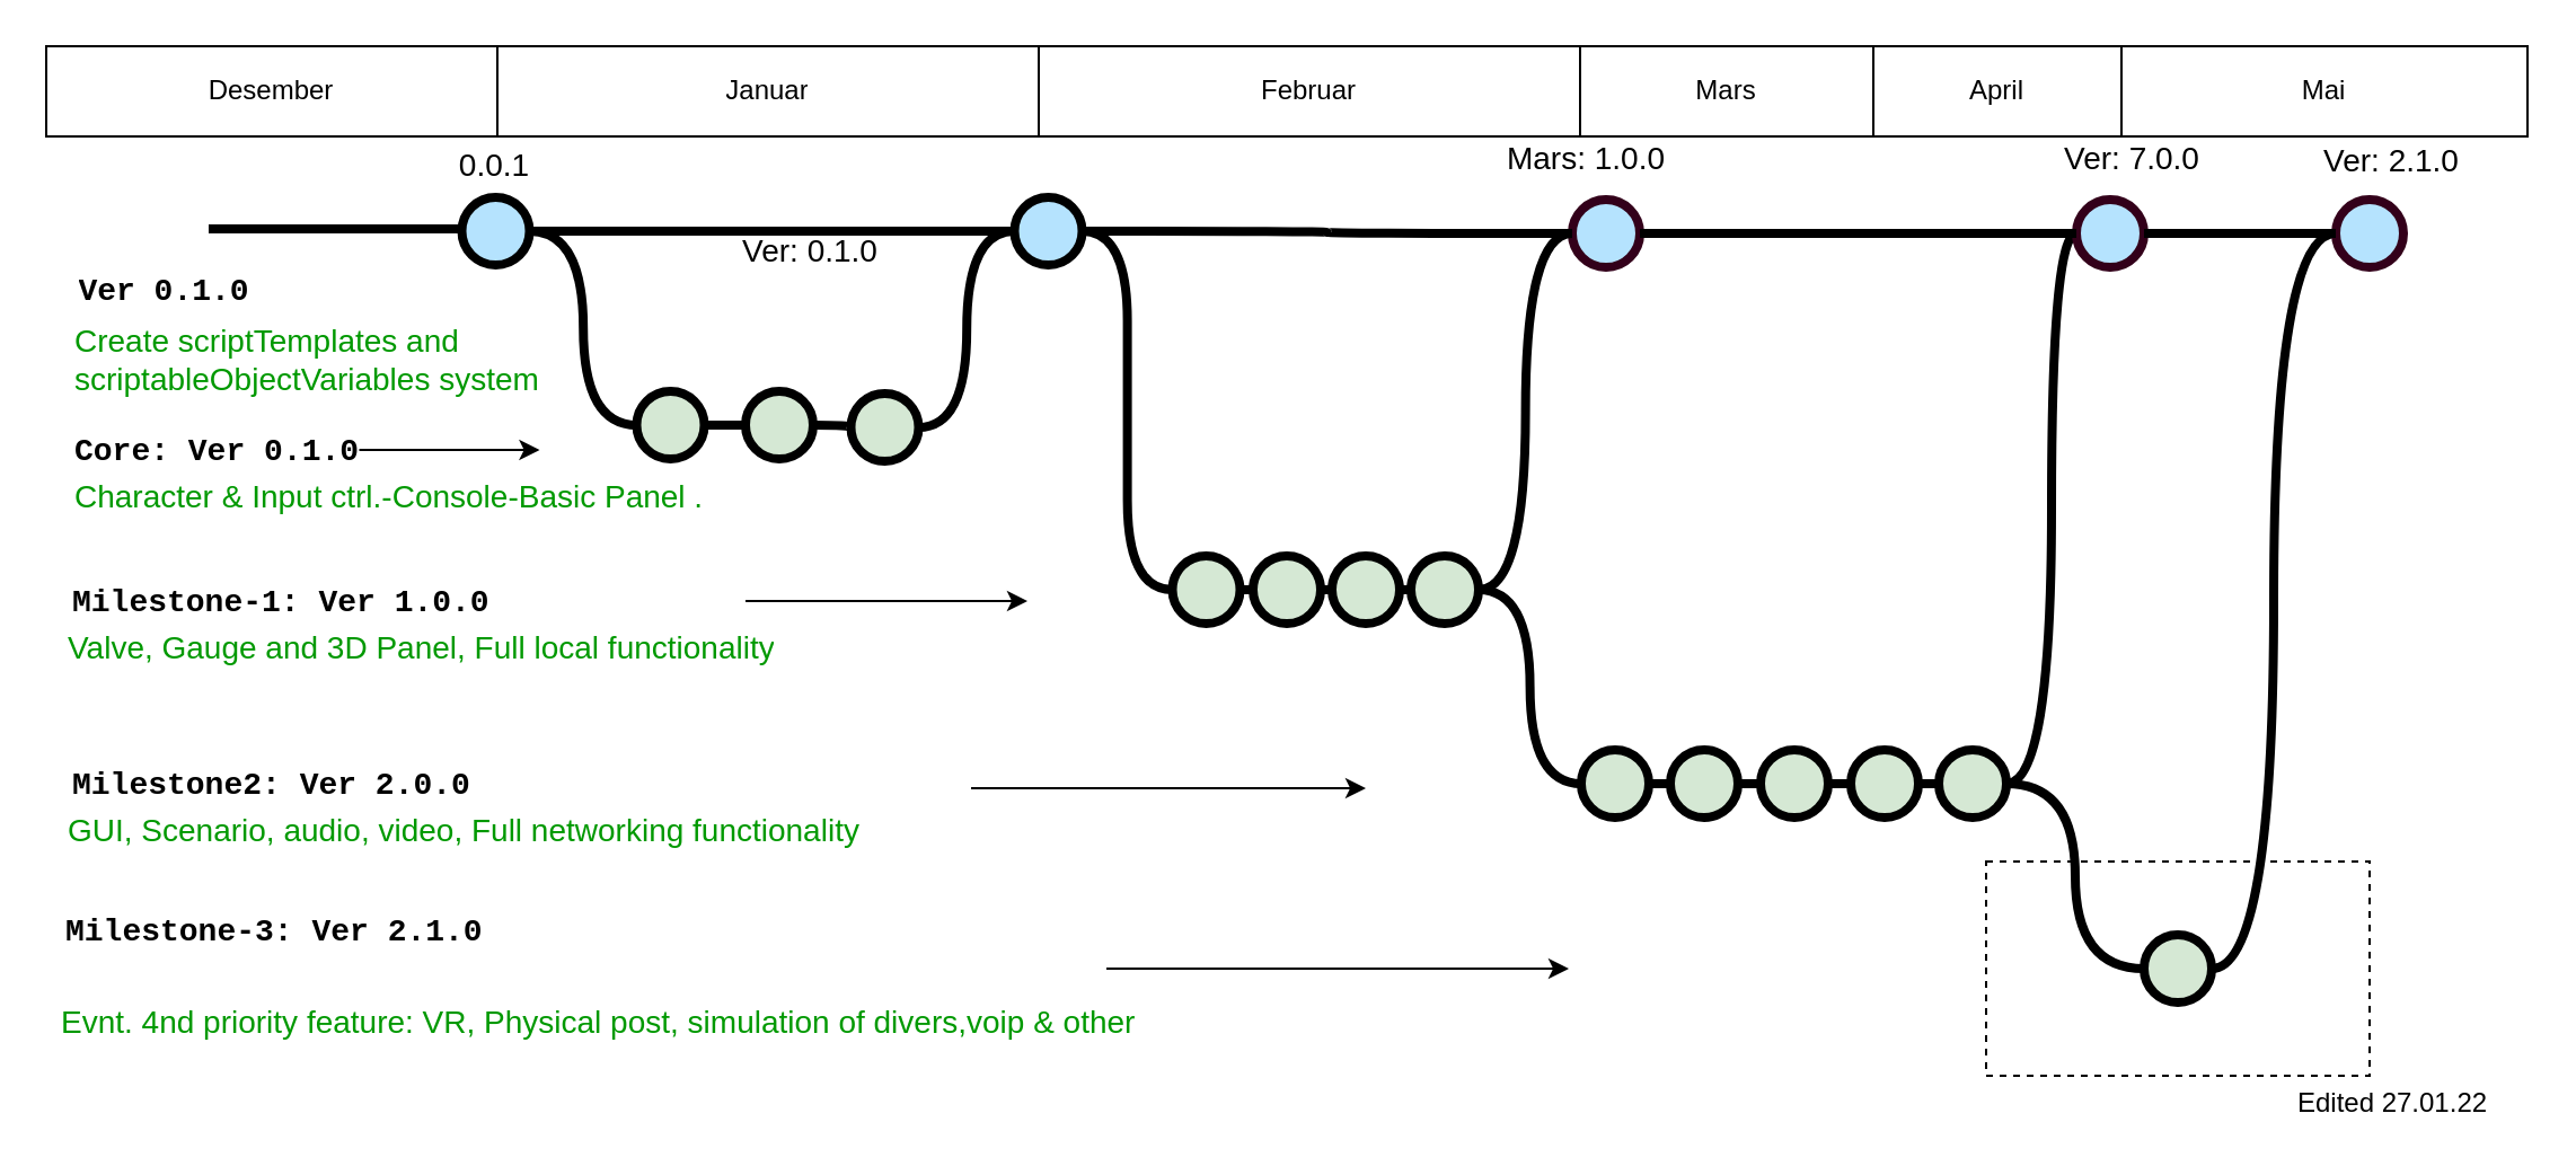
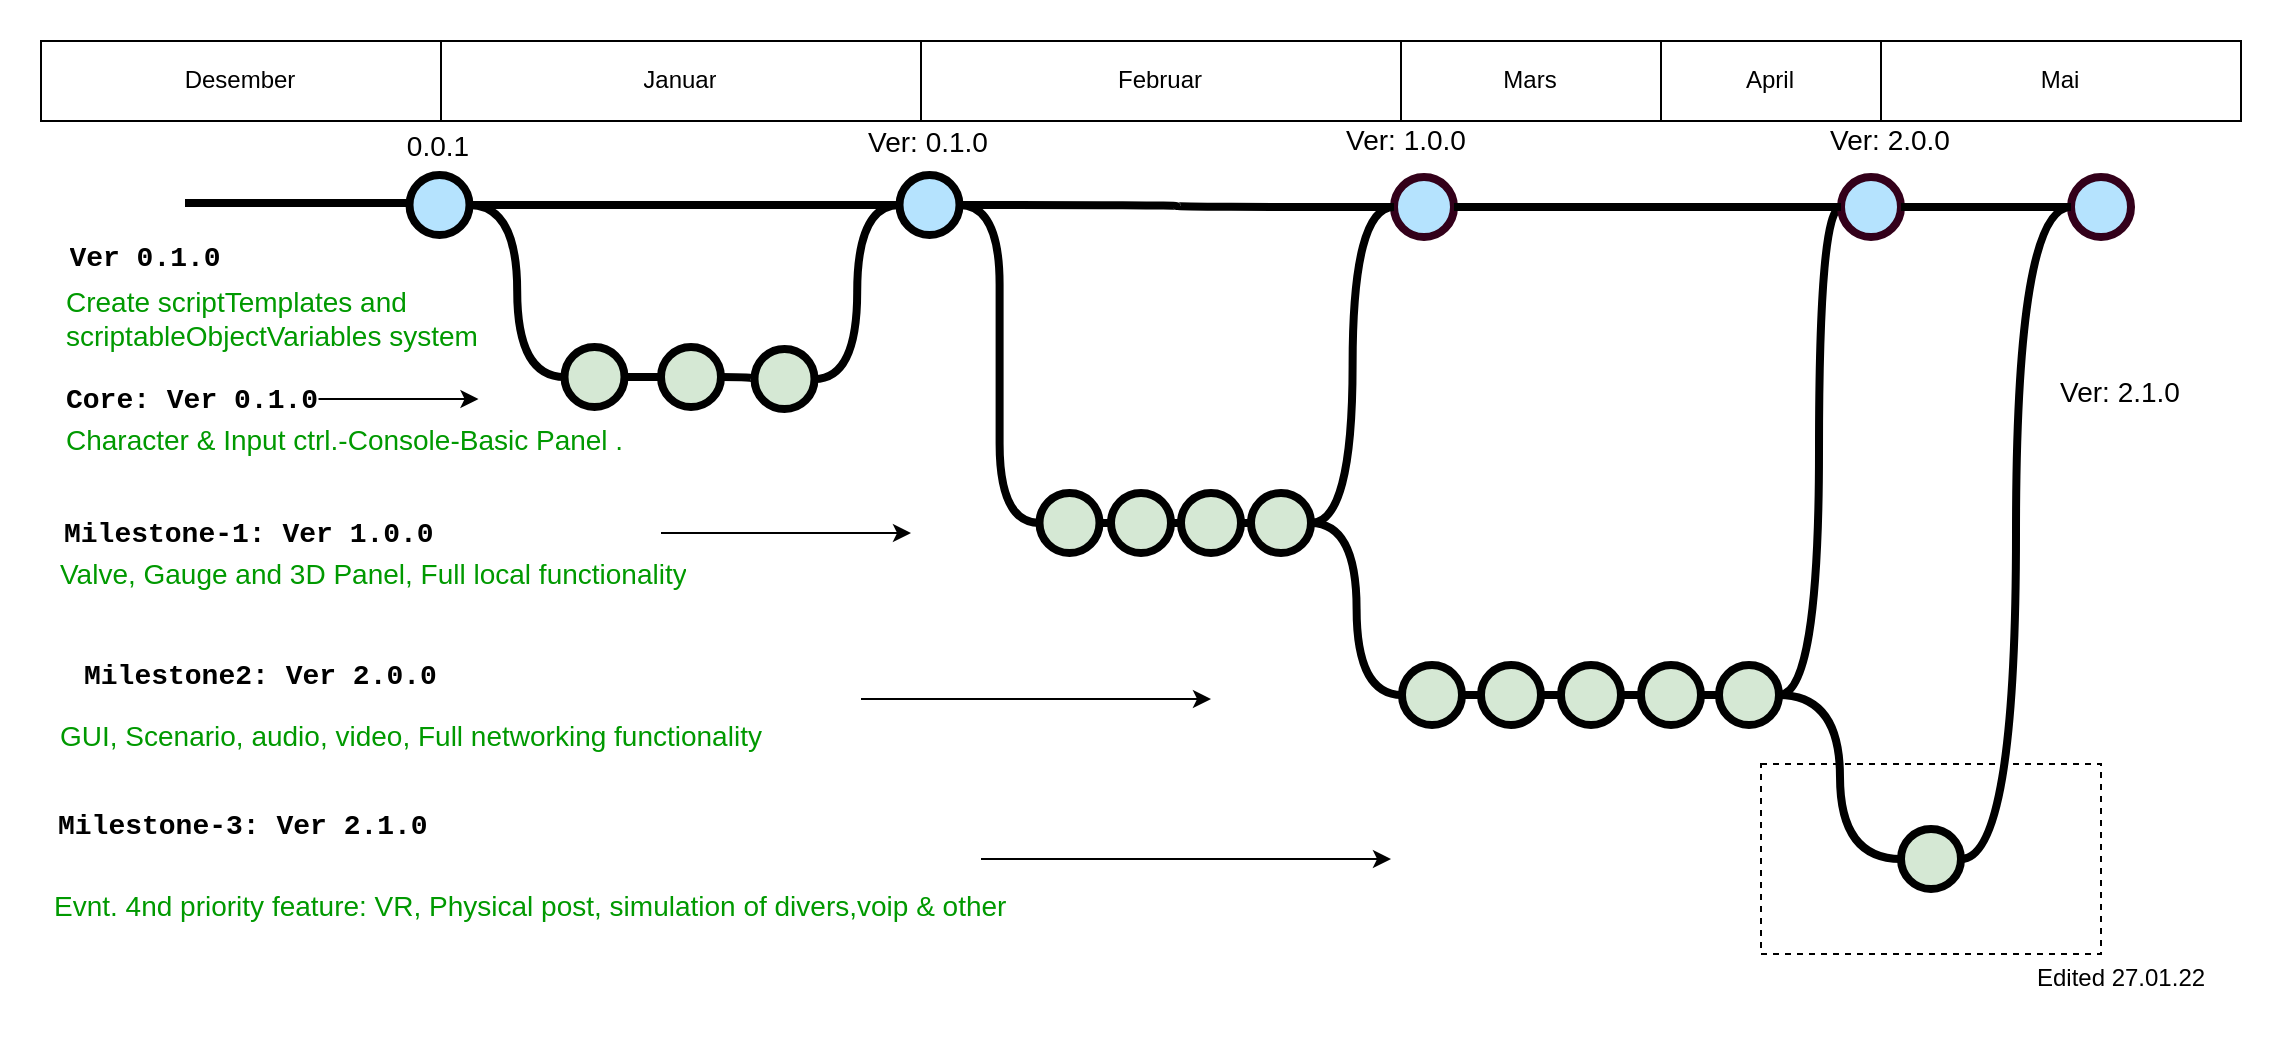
- <mxCell id="44" value="Mars: 1.0.0" style="text;html=1;strokeColor=none;fillColor=none;align=center;verticalAlign=middle;whiteSpace=wrap;overflow=hidden;fontSize=14;" parent="1" vertex="1"><mxGeometry x="648.25" y="59" width="110" height="20" as="geometry" /></mxCell>
+ <mxCell id="44" value="Ver: 1.0.0" style="text;html=1;strokeColor=none;fillColor=none;align=center;verticalAlign=middle;whiteSpace=wrap;overflow=hidden;fontSize=14;" parent="1" vertex="1"><mxGeometry x="648.25" y="59" width="110" height="20" as="geometry" /></mxCell>
- <mxCell id="45" value="Ver: 7.0.0" style="text;html=1;strokeColor=none;fillColor=none;align=center;verticalAlign=middle;whiteSpace=wrap;overflow=hidden;fontSize=14;" parent="1" vertex="1"><mxGeometry x="890" y="59" width="110" height="20" as="geometry" /></mxCell>
+ <mxCell id="45" value="Ver: 2.0.0" style="text;html=1;strokeColor=none;fillColor=none;align=center;verticalAlign=middle;whiteSpace=wrap;overflow=hidden;fontSize=14;" parent="1" vertex="1"><mxGeometry x="890" y="59" width="110" height="20" as="geometry" /></mxCell>
- <mxCell id="61" value="Ver: 2.1.0" style="text;html=1;strokeColor=none;fillColor=none;align=center;verticalAlign=middle;whiteSpace=wrap;overflow=hidden;fontSize=14;" vertex="1" parent="1"><mxGeometry x="1005" y="60" width="110" height="20" as="geometry" /></mxCell>
+ <mxCell id="61" value="Ver: 2.1.0" style="text;html=1;strokeColor=none;fillColor=none;align=center;verticalAlign=middle;whiteSpace=wrap;overflow=hidden;fontSize=14;" vertex="1" parent="1"><mxGeometry x="1005" y="185" width="110" height="20" as="geometry" /></mxCell>
- <mxCell id="41" value="Ver: 0.1.0" style="text;html=1;strokeColor=none;fillColor=none;align=center;verticalAlign=middle;whiteSpace=wrap;overflow=hidden;fontSize=14;" parent="1" vertex="1"><mxGeometry x="304.25" y="100" width="110" height="20" as="geometry" /></mxCell>
+ <mxCell id="41" value="Ver: 0.1.0" style="text;html=1;strokeColor=none;fillColor=none;align=center;verticalAlign=middle;whiteSpace=wrap;overflow=hidden;fontSize=14;" parent="1" vertex="1"><mxGeometry x="409.25" y="60" width="110" height="20" as="geometry" /></mxCell>
- <mxCell id="28" value="Milestone2: Ver 2.0.0" style="text;html=1;strokeColor=none;fillColor=none;align=left;verticalAlign=middle;whiteSpace=wrap;overflow=hidden;fontSize=14;fontStyle=1;fontFamily=Courier New;" parent="1" vertex="1"><mxGeometry x="29.5" y="337" width="260.5" height="20" as="geometry" /></mxCell>
+ <mxCell id="28" value="Milestone2: Ver 2.0.0" style="text;html=1;strokeColor=none;fillColor=none;align=left;verticalAlign=middle;whiteSpace=wrap;overflow=hidden;fontSize=14;fontStyle=1;fontFamily=Courier New;" parent="1" vertex="1"><mxGeometry x="39.5" y="327" width="260.5" height="20" as="geometry" /></mxCell>
